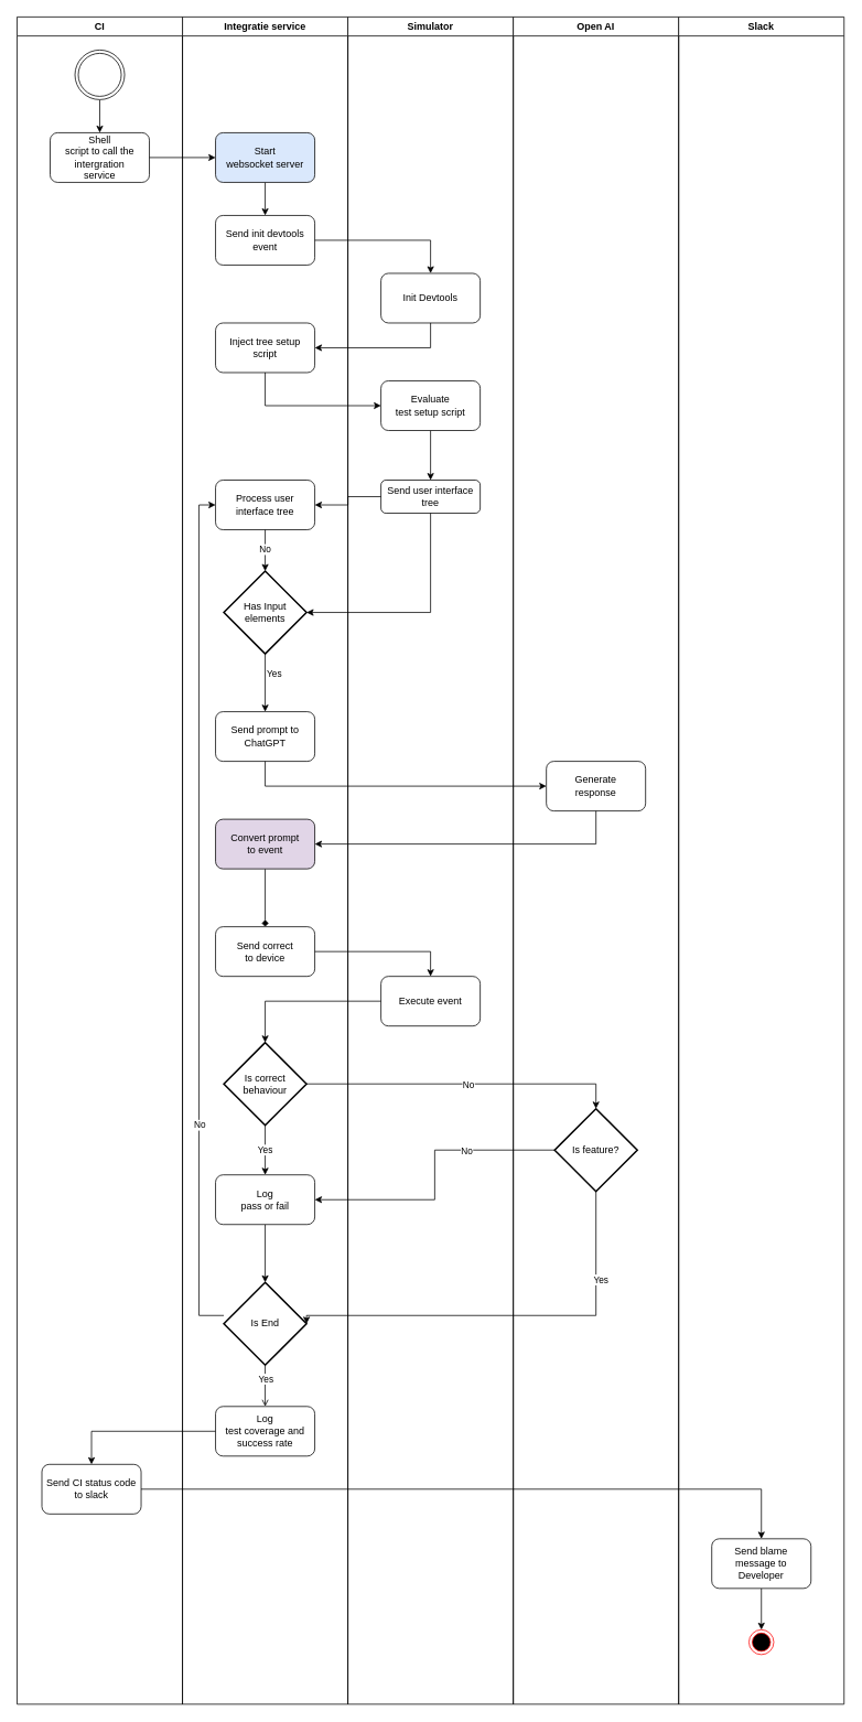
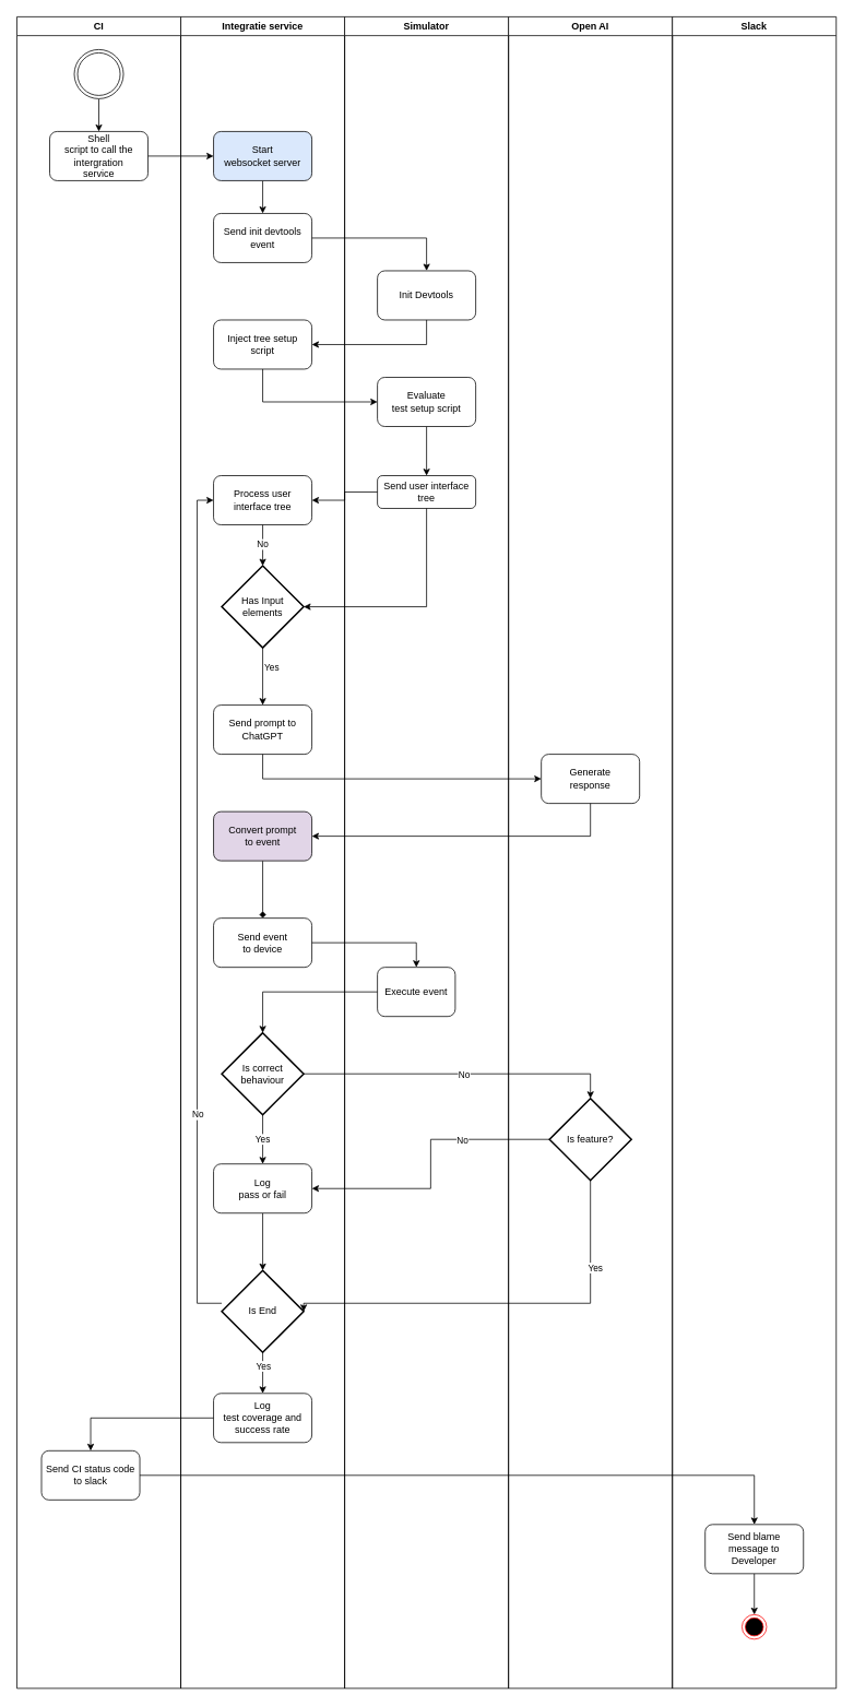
- <mxCell id="14" value="Send correct &lt;br&gt;to device" style="rounded=1;whiteSpace=wrap;html=1;" vertex="1" parent="2"><mxGeometry x="40" y="1100" width="120" height="60" as="geometry" /></mxCell>
+ <mxCell id="14" value="Send event &lt;br&gt;to device" style="rounded=1;whiteSpace=wrap;html=1;" vertex="1" parent="2"><mxGeometry x="40" y="1100" width="120" height="60" as="geometry" /></mxCell>
- <mxCell id="32" value="Execute event" style="rounded=1;whiteSpace=wrap;html=1;" vertex="1" parent="27"><mxGeometry x="40" y="1160" width="120" height="60" as="geometry" /></mxCell>
+ <mxCell id="32" value="Execute event" style="rounded=1;whiteSpace=wrap;html=1;" vertex="1" parent="27"><mxGeometry x="40" y="1160" width="95" height="60" as="geometry" /></mxCell>
- <mxCell id="17" style="edgeStyle=orthogonalEdgeStyle;rounded=0;orthogonalLoop=1;jettySize=auto;html=1;entryX=0.5;entryY=0;entryDx=0;entryDy=0;endArrow=open;" edge="1" parent="2" source="21" target="22"><mxGeometry relative="1" as="geometry"><mxPoint x="100.0" y="1920" as="targetPoint" /></mxGeometry></mxCell>
+ <mxCell id="17" style="edgeStyle=orthogonalEdgeStyle;rounded=0;orthogonalLoop=1;jettySize=auto;html=1;entryX=0.5;entryY=0;entryDx=0;entryDy=0;" edge="1" parent="2" source="21" target="22"><mxGeometry relative="1" as="geometry"><mxPoint x="100.0" y="1920" as="targetPoint" /></mxGeometry></mxCell>
